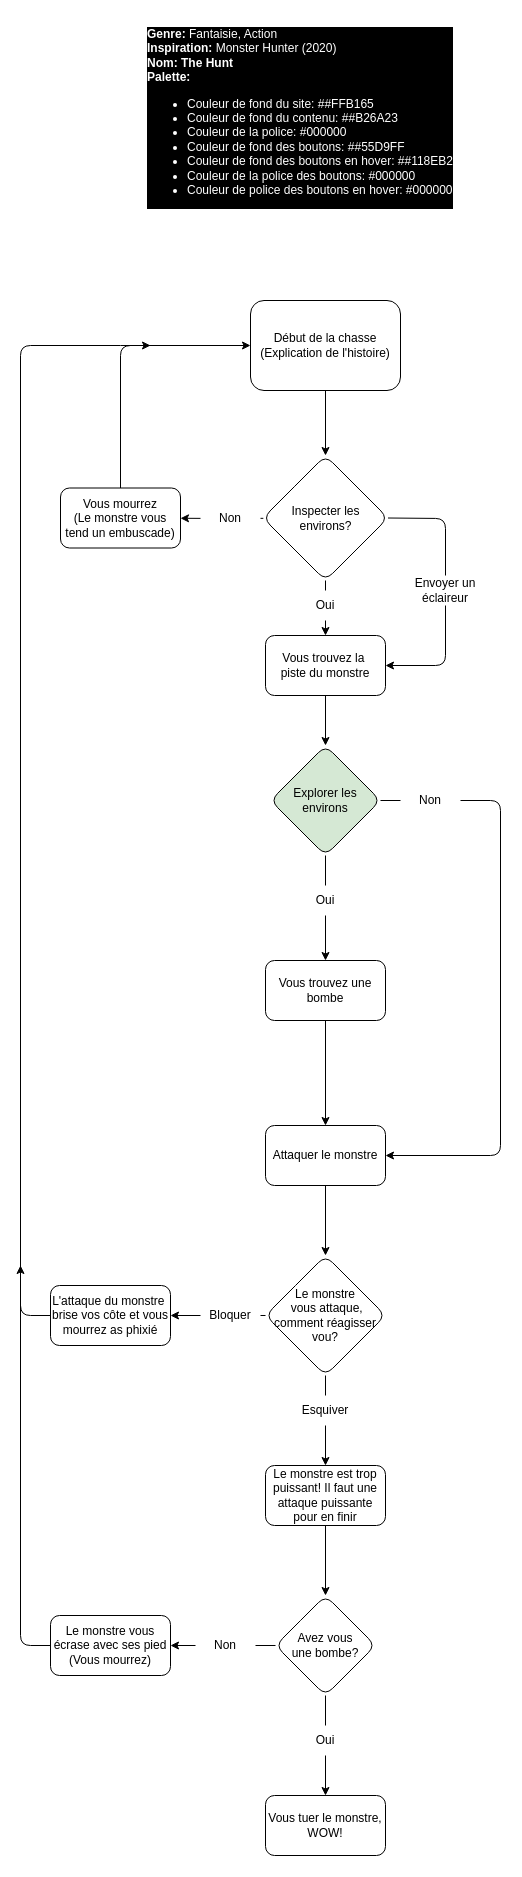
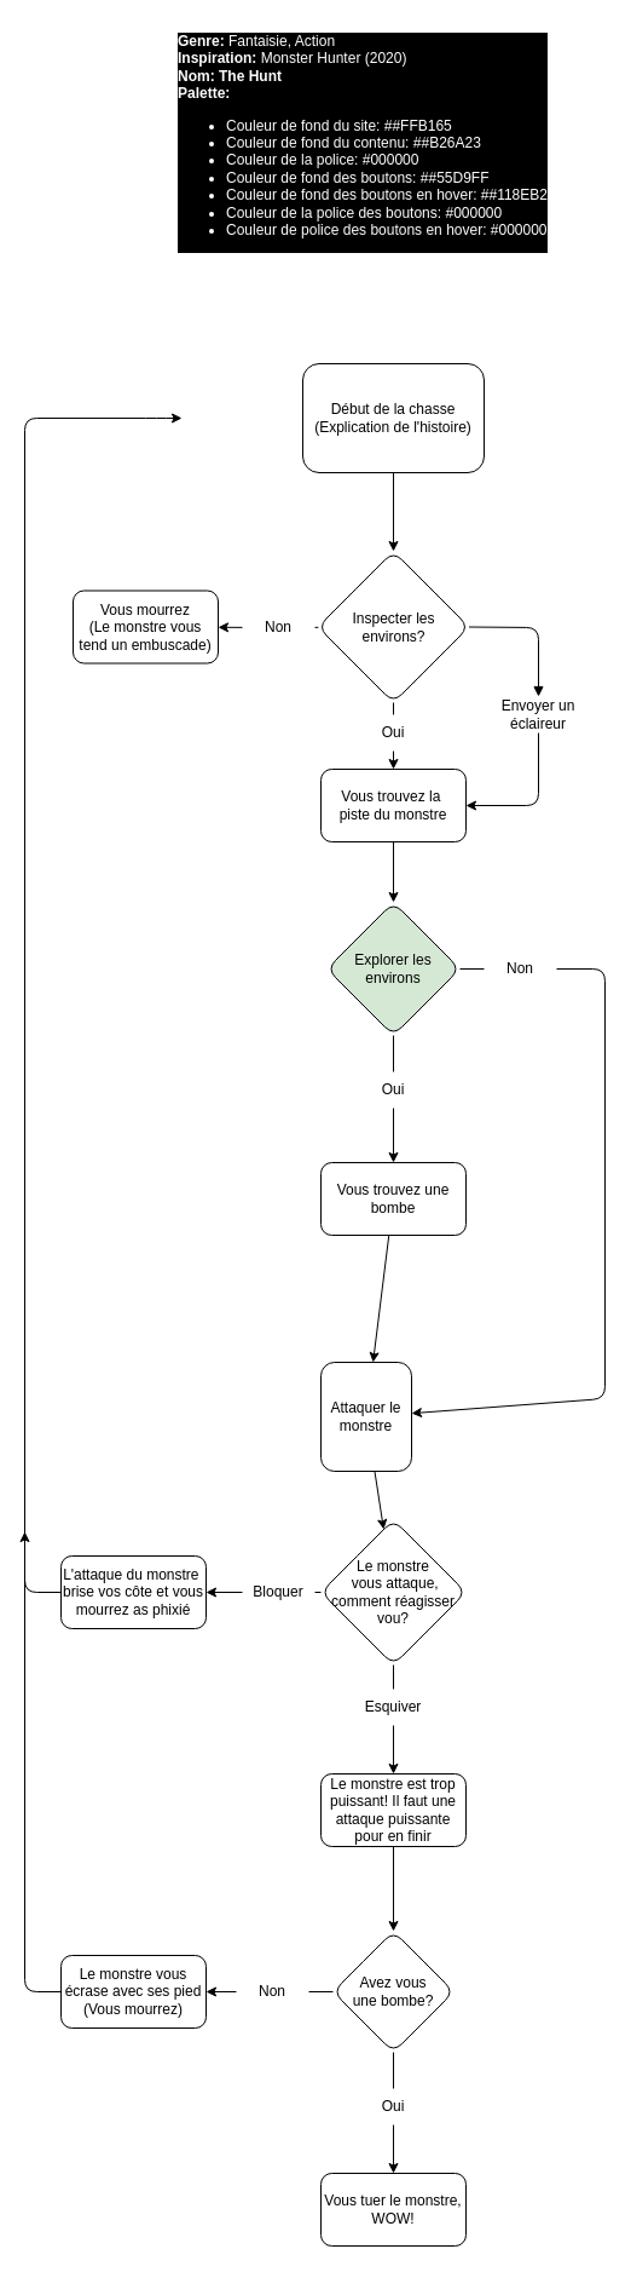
- <mxCell id="8" style="edgeStyle=none;html=1;exitX=0.5;exitY=0;exitDx=0;exitDy=0;entryX=0;entryY=0.5;entryDx=0;entryDy=0;fontSize=12;labelBackgroundColor=none;" parent="1" source="9" target="4" edge="1"><mxGeometry relative="1" as="geometry"><Array as="points"><mxPoint x="120" y="345" /></Array></mxGeometry></mxCell>
- <mxCell id="17" value="" style="endArrow=none;html=1;fontSize=12;exitX=1;exitY=0.5;exitDx=0;exitDy=0;labelBackgroundColor=none;" parent="1" source="7" target="18" edge="1"><mxGeometry width="50" height="50" relative="1" as="geometry"><mxPoint x="410" y="615" as="sourcePoint" /><mxPoint x="460" y="565" as="targetPoint" /><Array as="points"><mxPoint x="445" y="518" /></Array></mxGeometry></mxCell>
+ <mxCell id="17" value="" style="endArrow=block;html=1;fontSize=12;exitX=1;exitY=0.5;exitDx=0;exitDy=0;labelBackgroundColor=none;" parent="1" source="7" target="18" edge="1"><mxGeometry width="50" height="50" relative="1" as="geometry"><mxPoint x="410" y="615" as="sourcePoint" /><mxPoint x="460" y="565" as="targetPoint" /><Array as="points"><mxPoint x="445" y="518" /></Array></mxGeometry></mxCell>
- <mxCell id="27" value="Attaquer le monstre" style="whiteSpace=wrap;html=1;rounded=1;labelBackgroundColor=none;" parent="1" vertex="1"><mxGeometry x="265" y="1125" width="120" height="60" as="geometry" /></mxCell>
+ <mxCell id="27" value="Attaquer le monstre" style="whiteSpace=wrap;html=1;rounded=1;labelBackgroundColor=none;" parent="1" vertex="1"><mxGeometry x="265" y="1125" width="75" height="90" as="geometry" /></mxCell>
